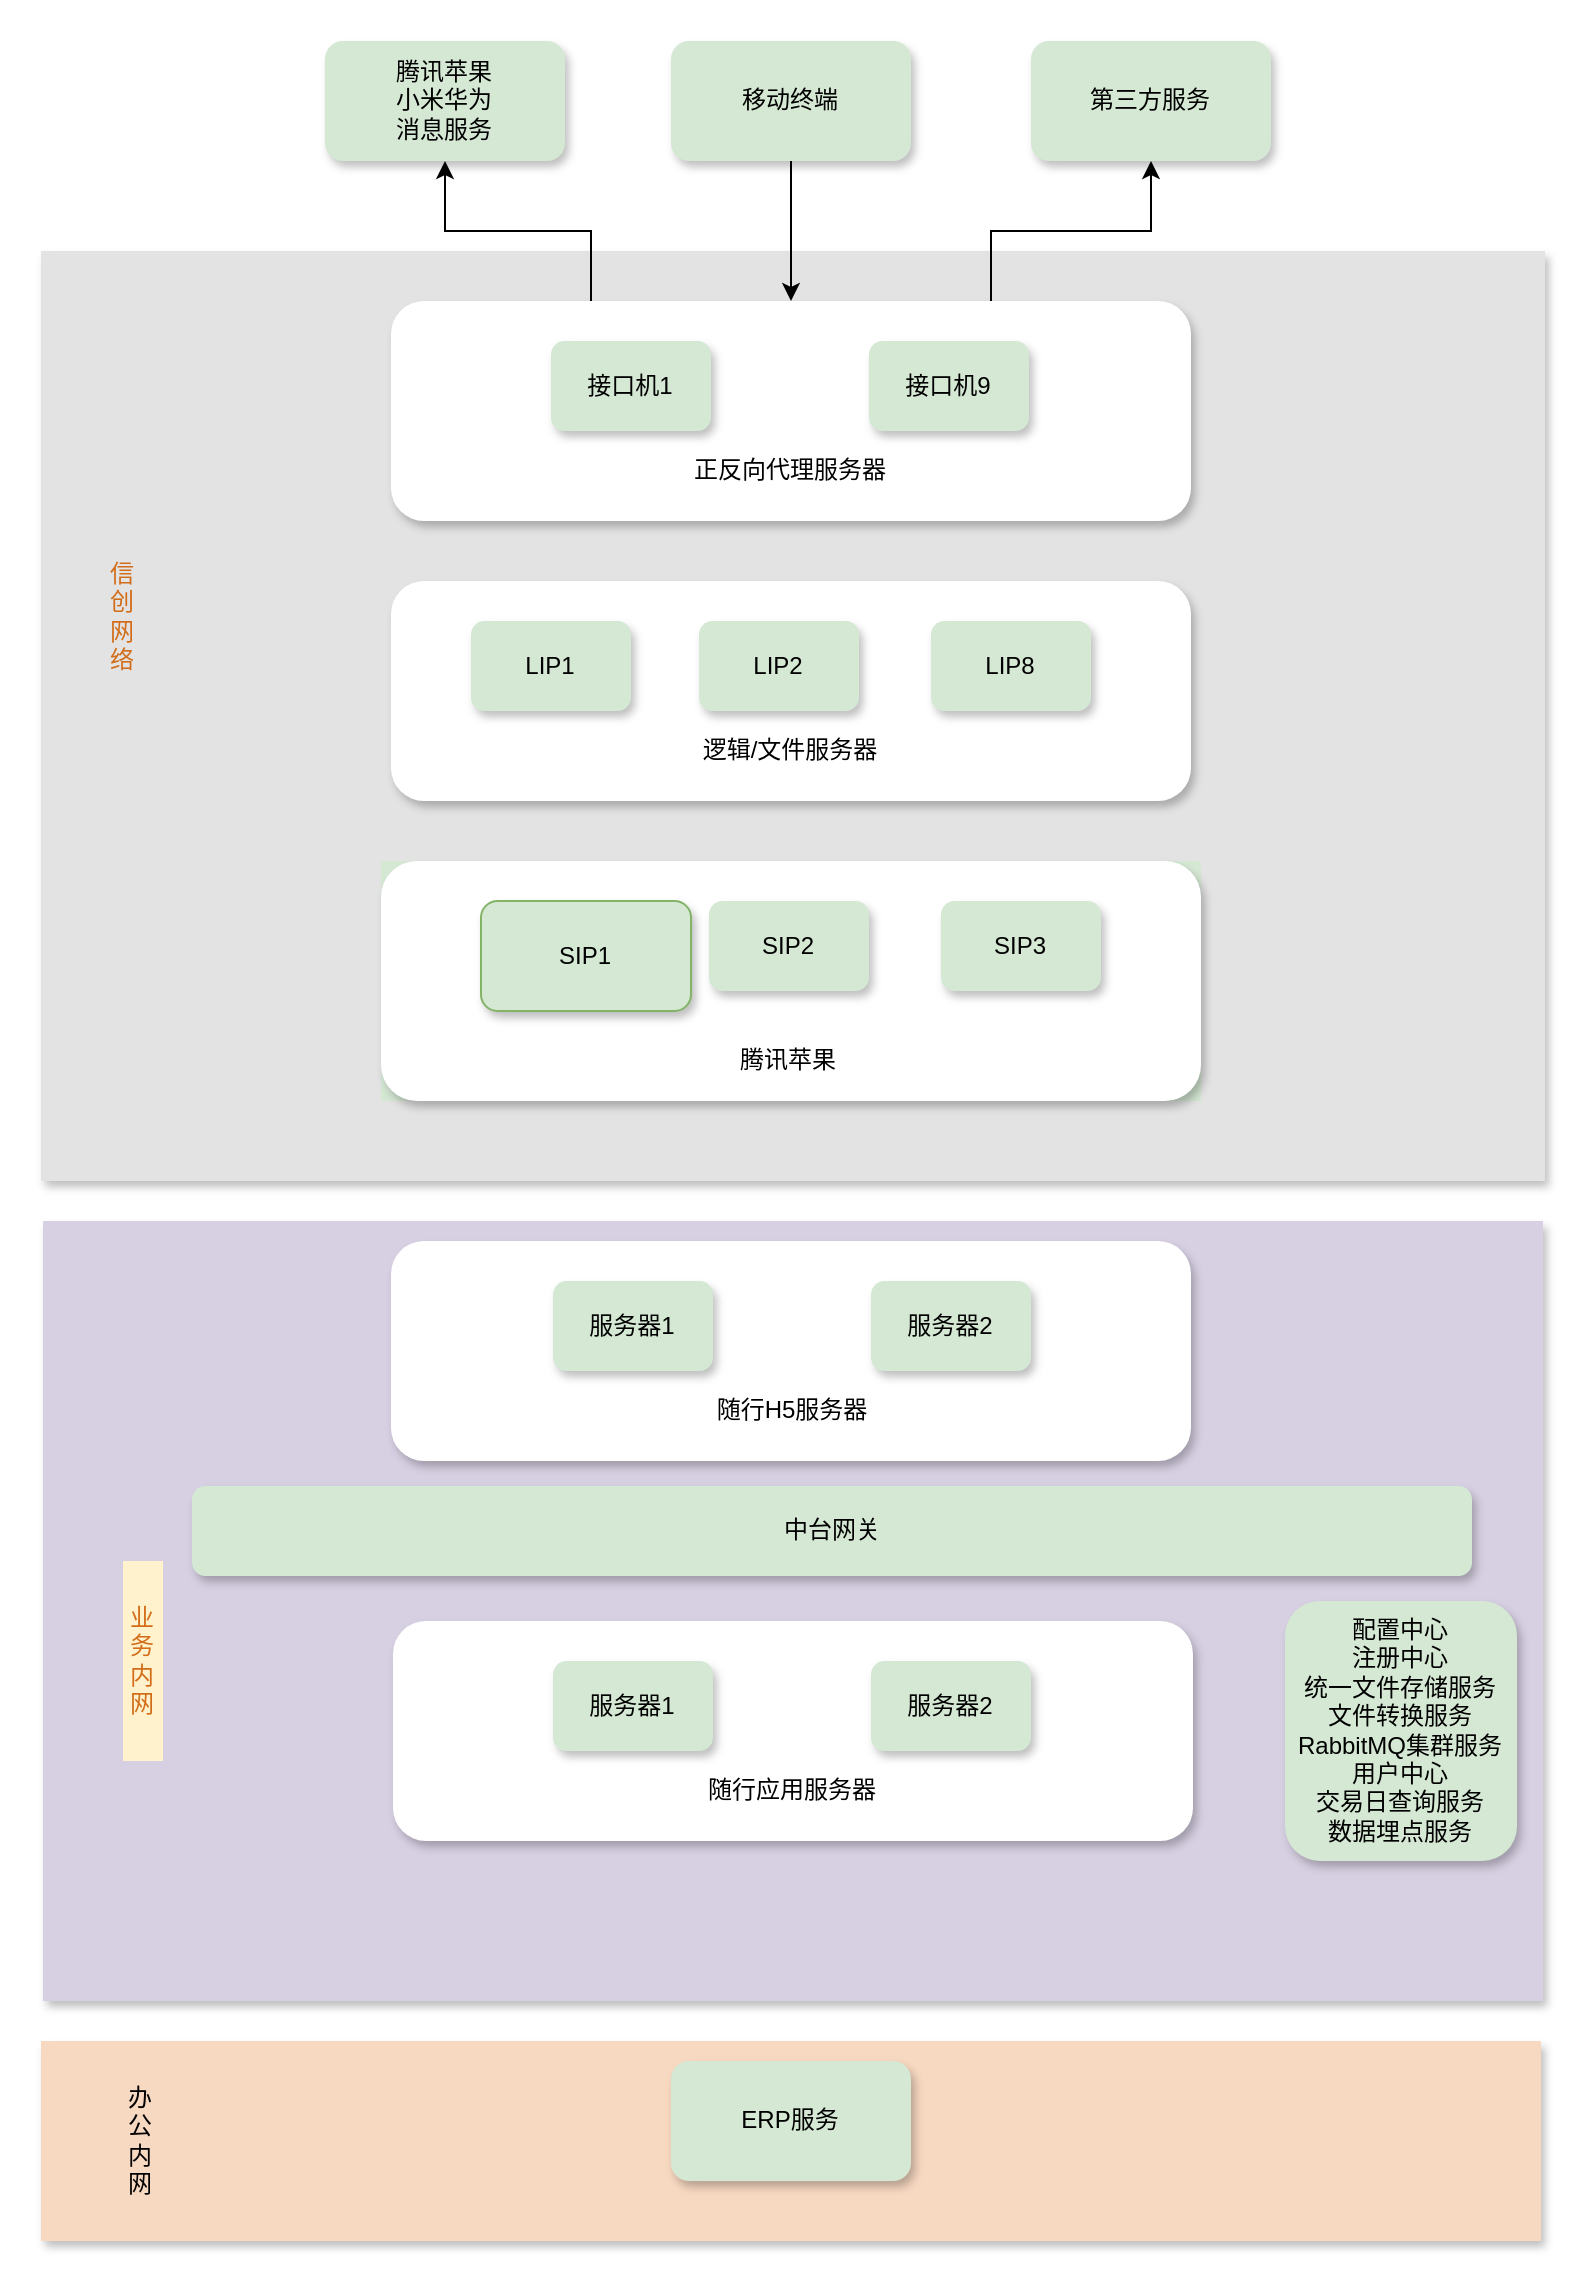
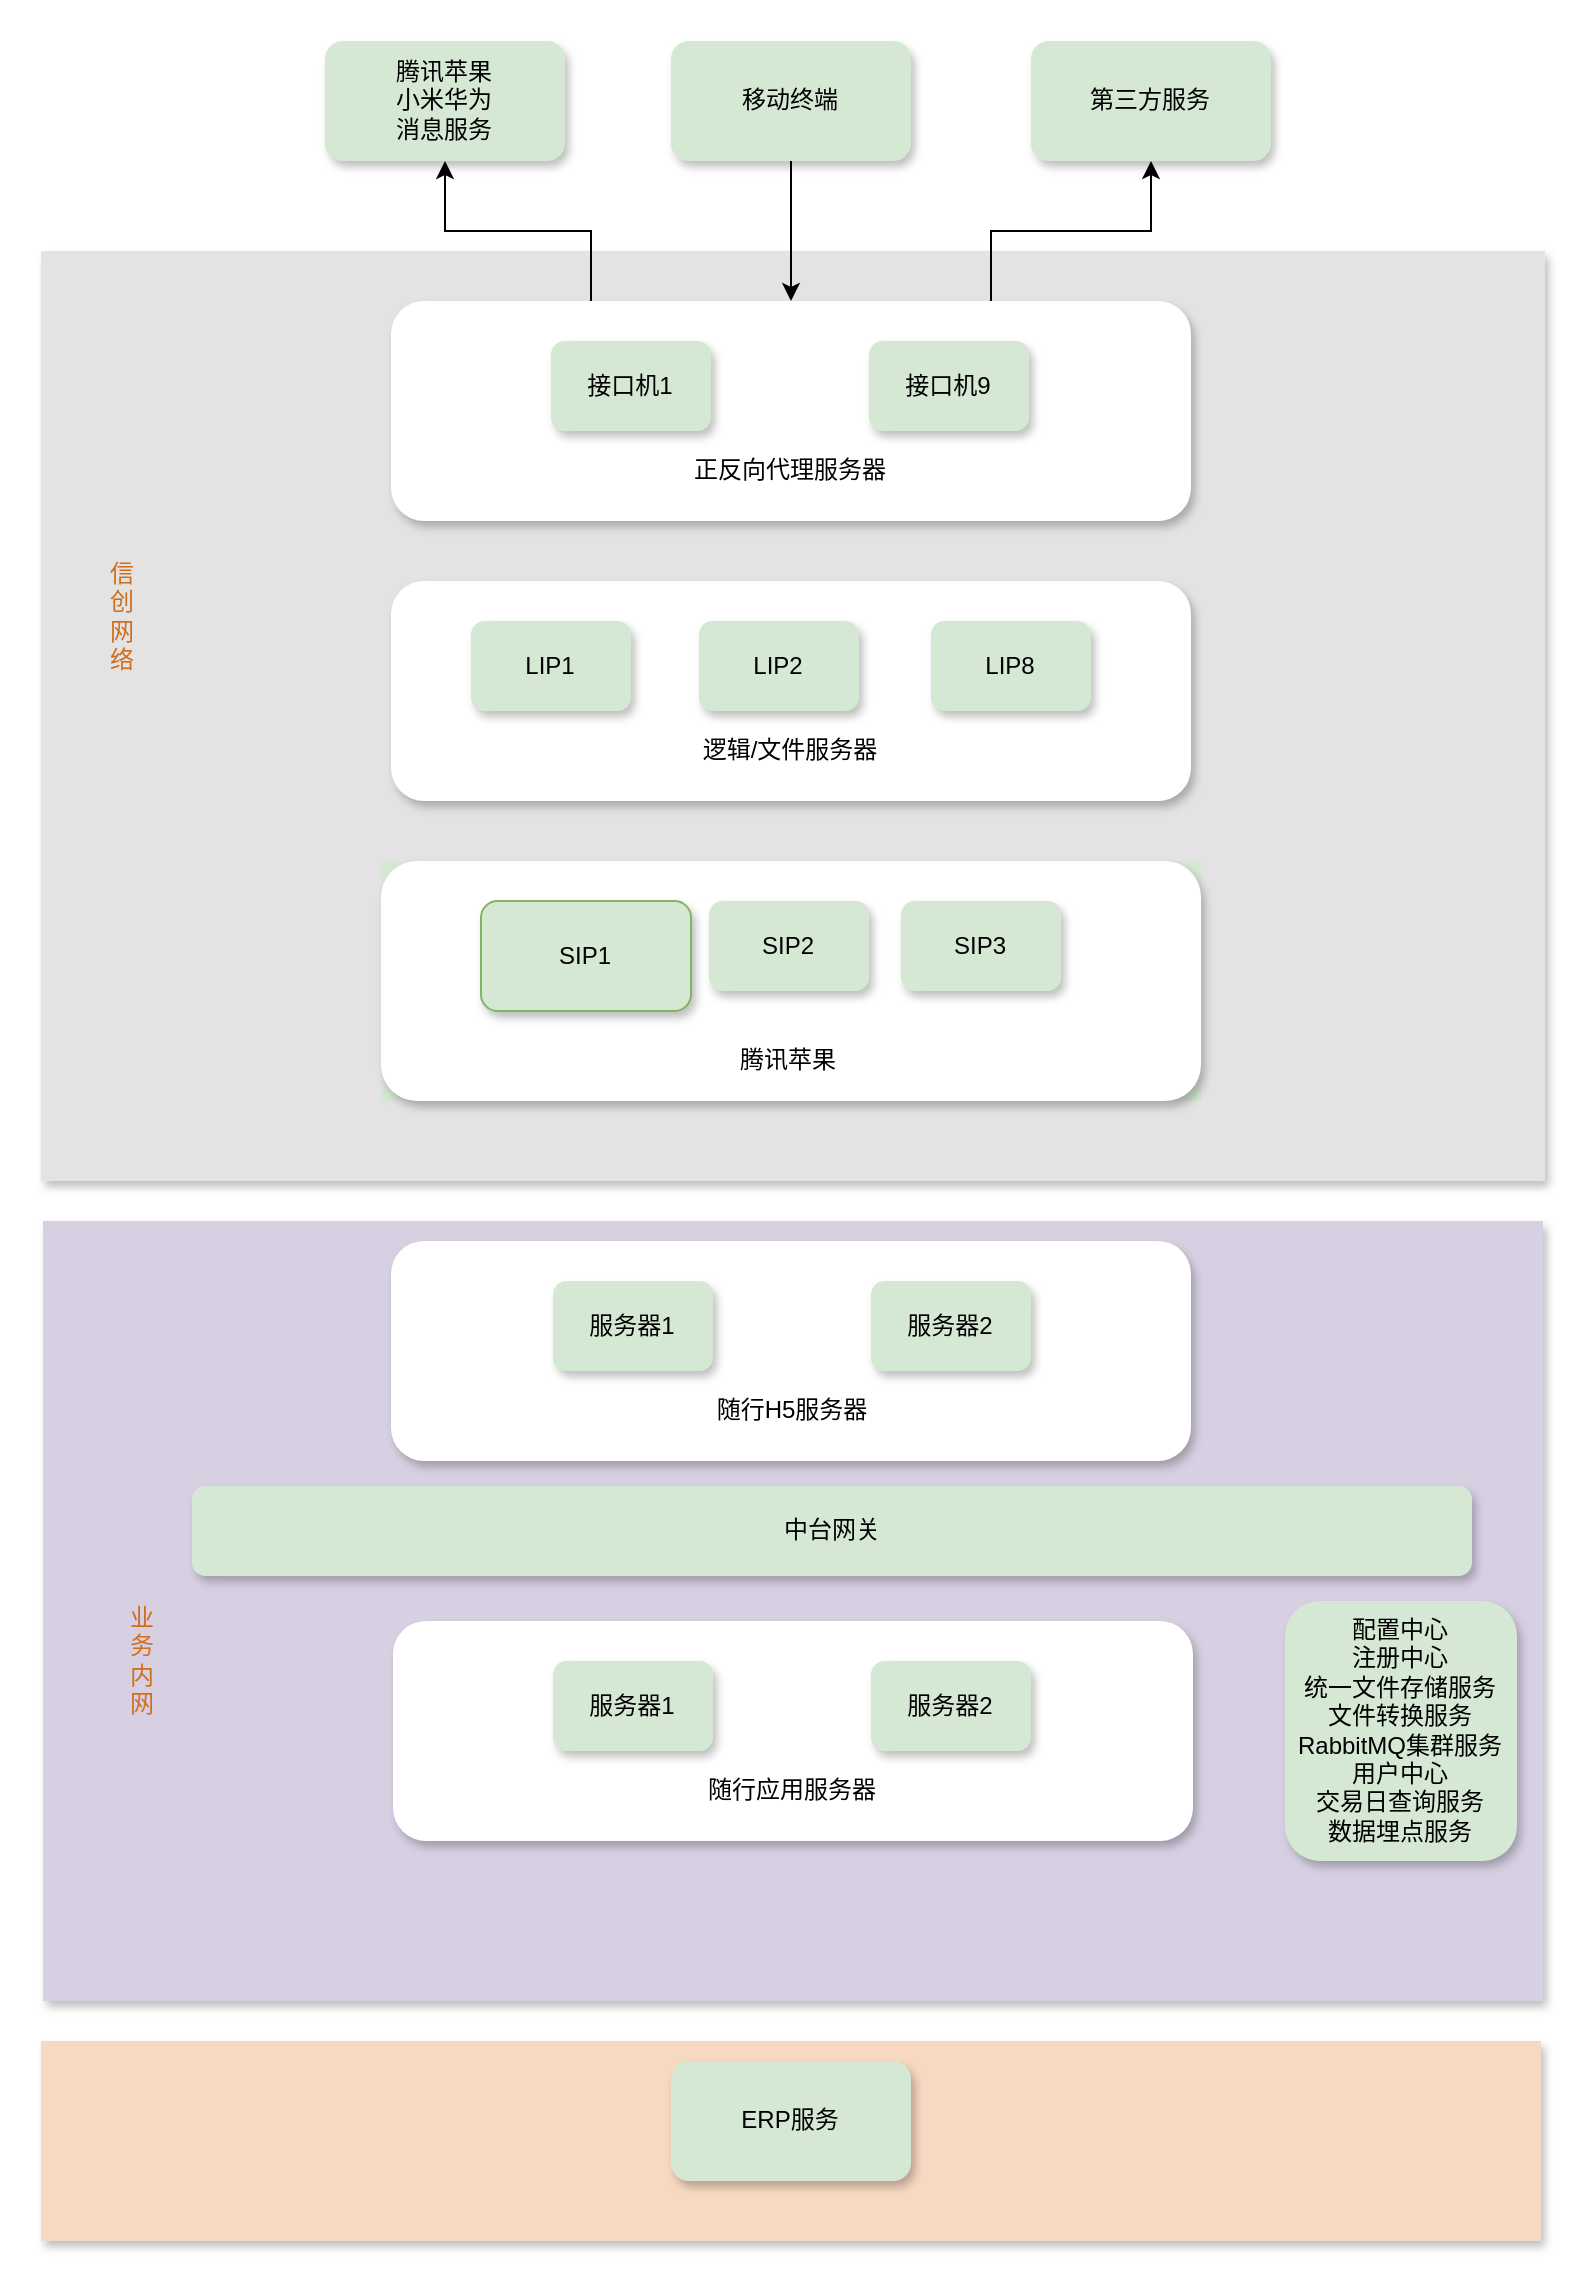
- <mxCell id="24" value="SIP3" style="rounded=1;whiteSpace=wrap;html=1;shadow=1;fillColor=#d5e8d4;strokeColor=none;" vertex="1" parent="20"><mxGeometry x="280" y="20" width="80" height="45" as="geometry" /></mxCell>
+ <mxCell id="24" value="SIP3" style="rounded=1;whiteSpace=wrap;html=1;shadow=1;fillColor=#d5e8d4;strokeColor=none;" vertex="1" parent="20"><mxGeometry x="260" y="20" width="80" height="45" as="geometry" /></mxCell>
- <mxCell id="5" value="业务内网" style="rounded=0;whiteSpace=wrap;html=1;shadow=0;fillColor=#fff2cc;strokeColor=none;fontColor=#D26D19;" parent="1" vertex="1"><mxGeometry x="61" y="780" width="20" height="100" as="geometry" /></mxCell>
+ <mxCell id="5" value="业务内网" style="rounded=0;whiteSpace=wrap;html=1;shadow=0;fillColor=#D7D0E3;strokeColor=none;fontColor=#D26D19;" parent="1" vertex="1"><mxGeometry x="61" y="780" width="20" height="100" as="geometry" /></mxCell>
- <mxCell id="11" value="办公内网" style="rounded=0;whiteSpace=wrap;html=1;shadow=0;fillColor=#F7D8C1;strokeColor=none;" parent="1" vertex="1"><mxGeometry x="60" y="1020" width="20" height="100" as="geometry" /></mxCell>
